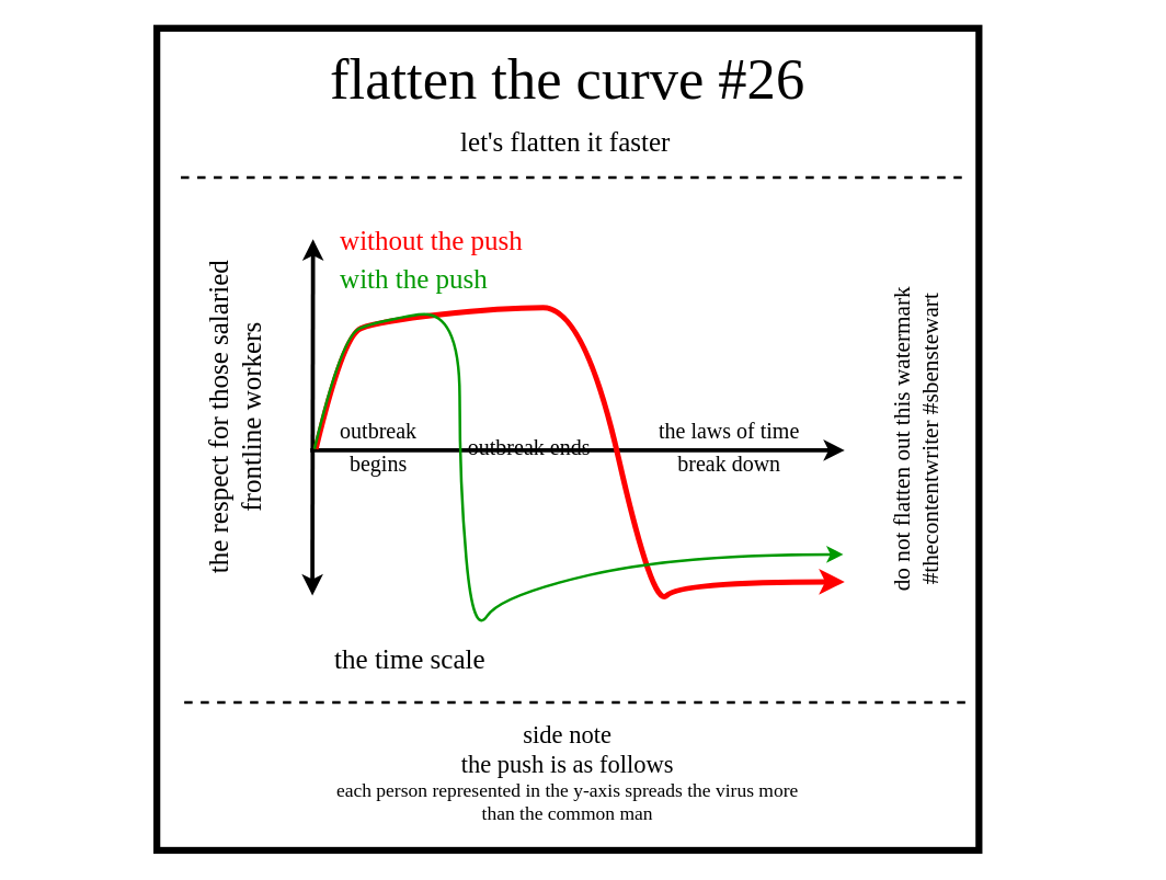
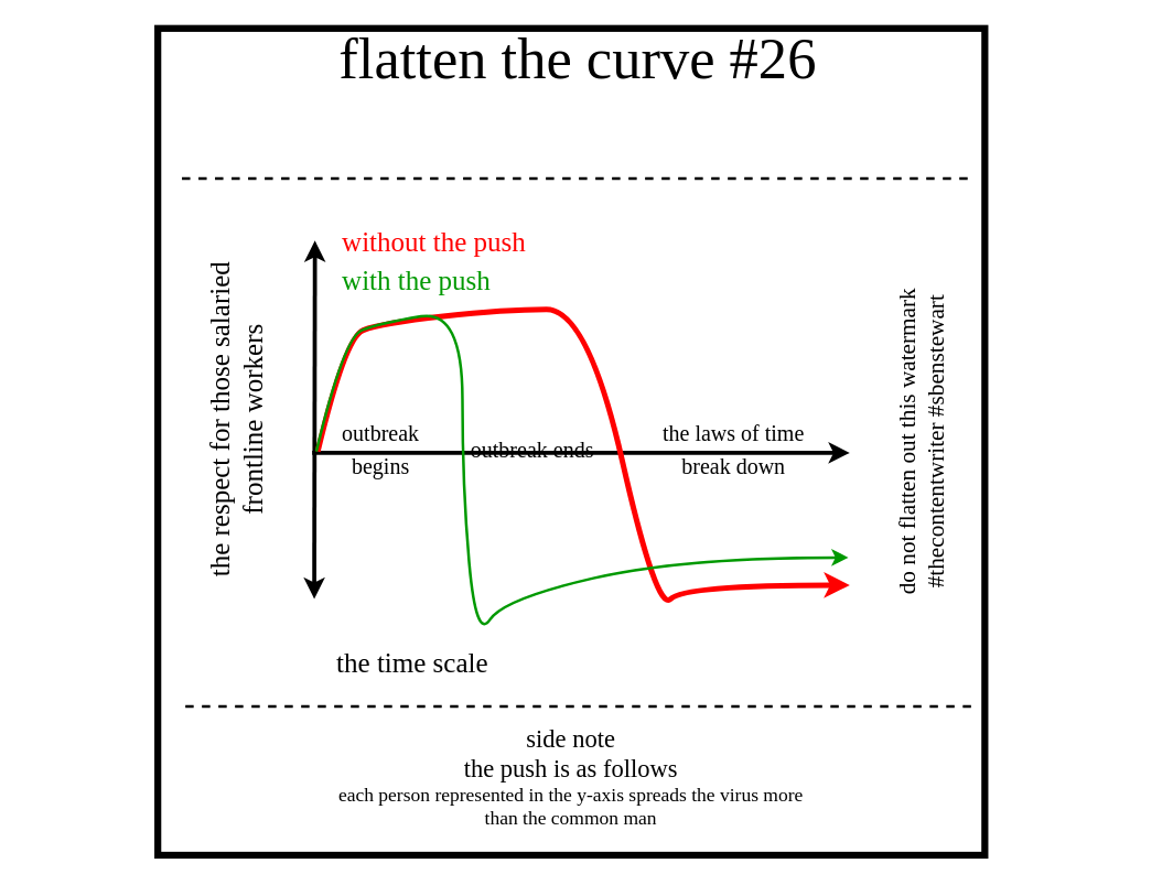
- <mxCell id="3" value="&lt;font&gt;&lt;font style=&quot;font-size: 42px&quot;&gt;flatten the curve #26&lt;/font&gt;&lt;br&gt;&lt;/font&gt;" style="text;html=1;strokeColor=none;fillColor=none;align=center;verticalAlign=middle;whiteSpace=wrap;rounded=0;fontFamily=xkcd;" parent="1" vertex="1"><mxGeometry x="129" y="48" width="570" height="20" as="geometry" /></mxCell>
+ <mxCell id="3" value="&lt;font&gt;&lt;font style=&quot;font-size: 42px&quot;&gt;flatten the curve #26&lt;/font&gt;&lt;br&gt;&lt;/font&gt;" style="text;html=1;strokeColor=none;fillColor=none;align=center;verticalAlign=middle;whiteSpace=wrap;rounded=0;fontFamily=xkcd;" parent="1" vertex="1"><mxGeometry x="134" y="33" width="570" height="20" as="geometry" /></mxCell>
- <mxCell id="4" value="&lt;font&gt;&lt;font style=&quot;font-size: 20px&quot;&gt;let's flatten it faster&lt;/font&gt;&lt;br&gt;&lt;/font&gt;" style="text;html=1;strokeColor=none;fillColor=none;align=center;verticalAlign=middle;whiteSpace=wrap;rounded=0;fontFamily=xkcd;" parent="1" vertex="1"><mxGeometry x="153.25" y="92" width="518.5" height="20" as="geometry" /></mxCell>
